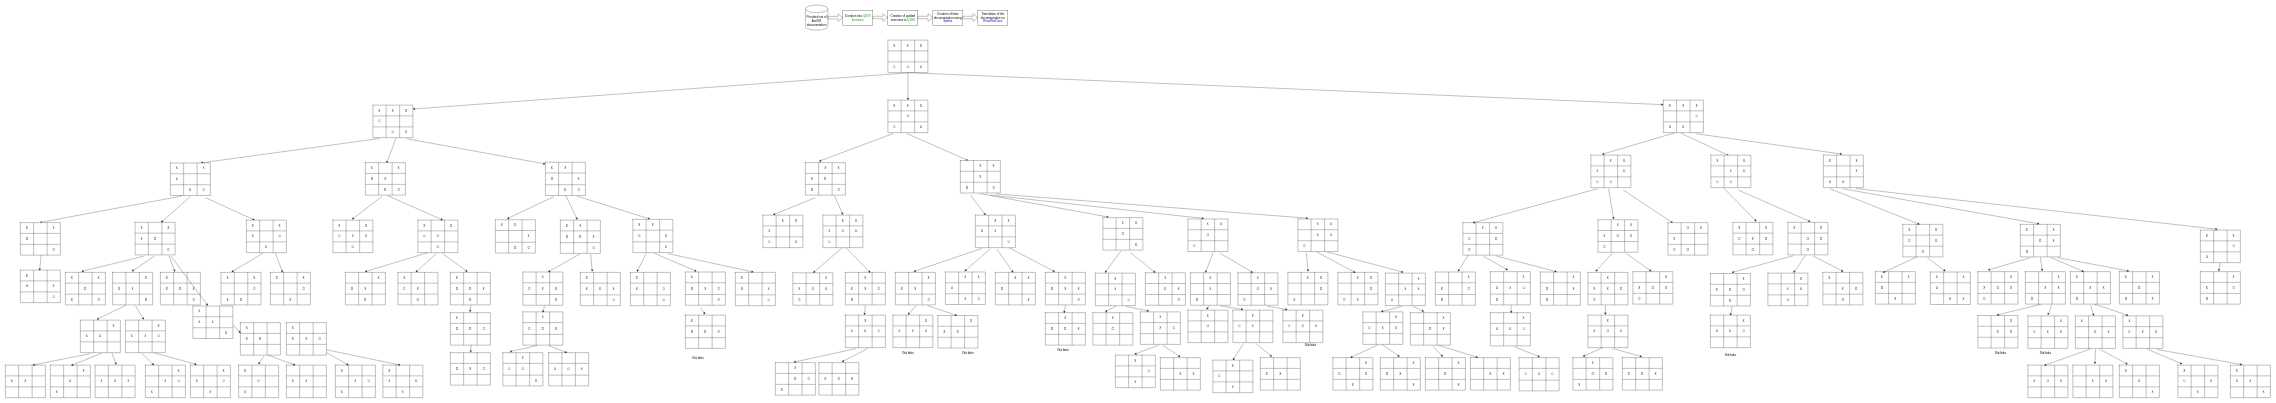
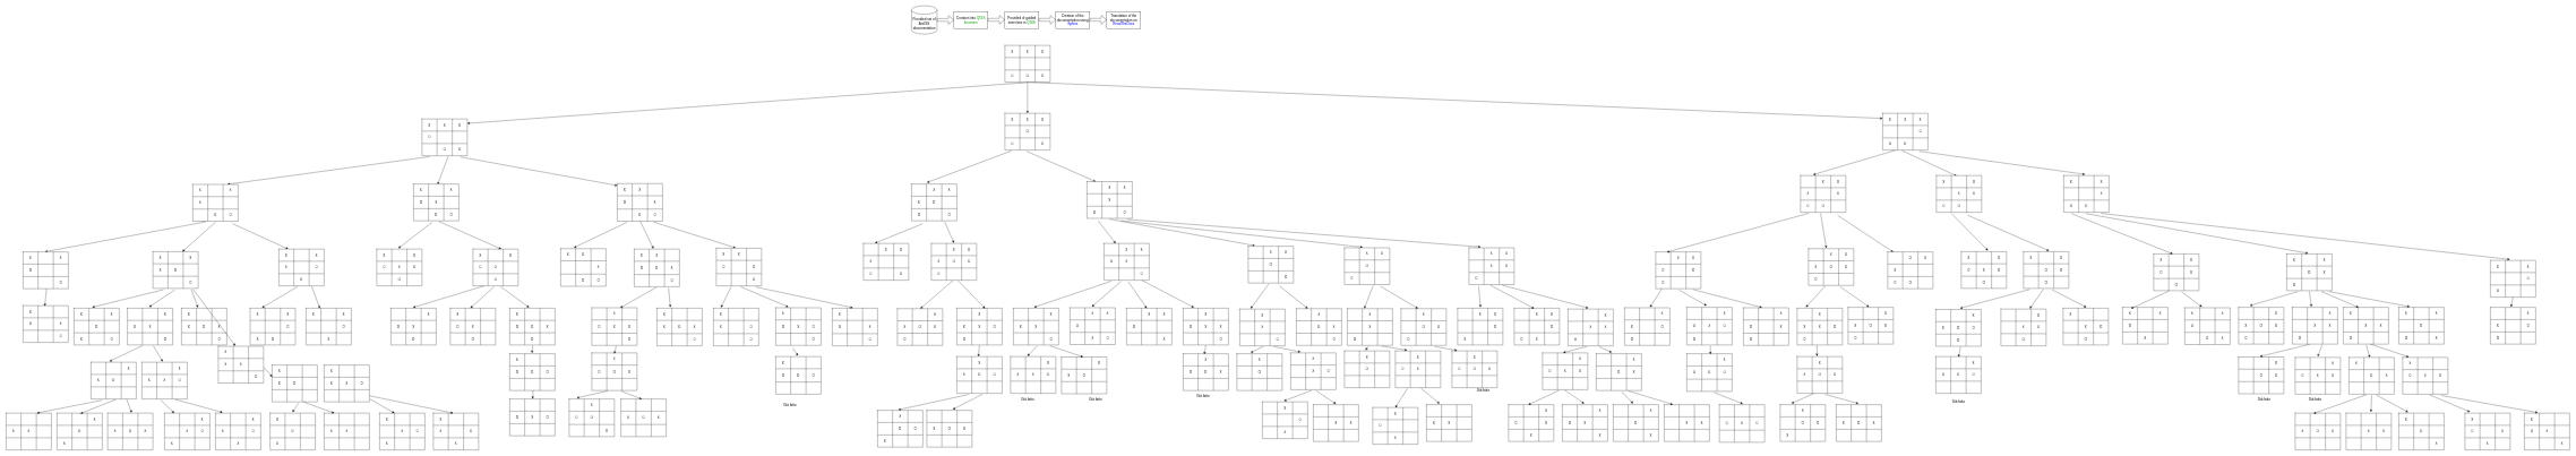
- <mxCell id="4" value="Creation of guided exercises in &lt;font color=&quot;#009900&quot;&gt;QGIS&lt;/font&gt;" style="rounded=0;whiteSpace=wrap;html=1;" parent="1" vertex="1"><mxGeometry x="3550" y="40" width="120" height="60" as="geometry" /></mxCell>
+ <mxCell id="4" value="Provided of guided exercises in &lt;font color=&quot;#009900&quot;&gt;QGIS&lt;/font&gt;" style="rounded=0;whiteSpace=wrap;html=1;" parent="1" vertex="1"><mxGeometry x="3550" y="40" width="120" height="60" as="geometry" /></mxCell>
- <mxCell id="5" value="Creation of fatto documentation using &lt;font color=&quot;#0000ff&quot;&gt;Sphinx&lt;/font&gt;" style="rounded=0;whiteSpace=wrap;html=1;" parent="1" vertex="1"><mxGeometry x="3730" y="40" width="120" height="60" as="geometry" /></mxCell>
+ <mxCell id="5" value="Creation of the documentation using &lt;font color=&quot;#0000ff&quot;&gt;Sphinx&lt;/font&gt;" style="rounded=0;whiteSpace=wrap;html=1;" parent="1" vertex="1"><mxGeometry x="3730" y="40" width="120" height="60" as="geometry" /></mxCell>
